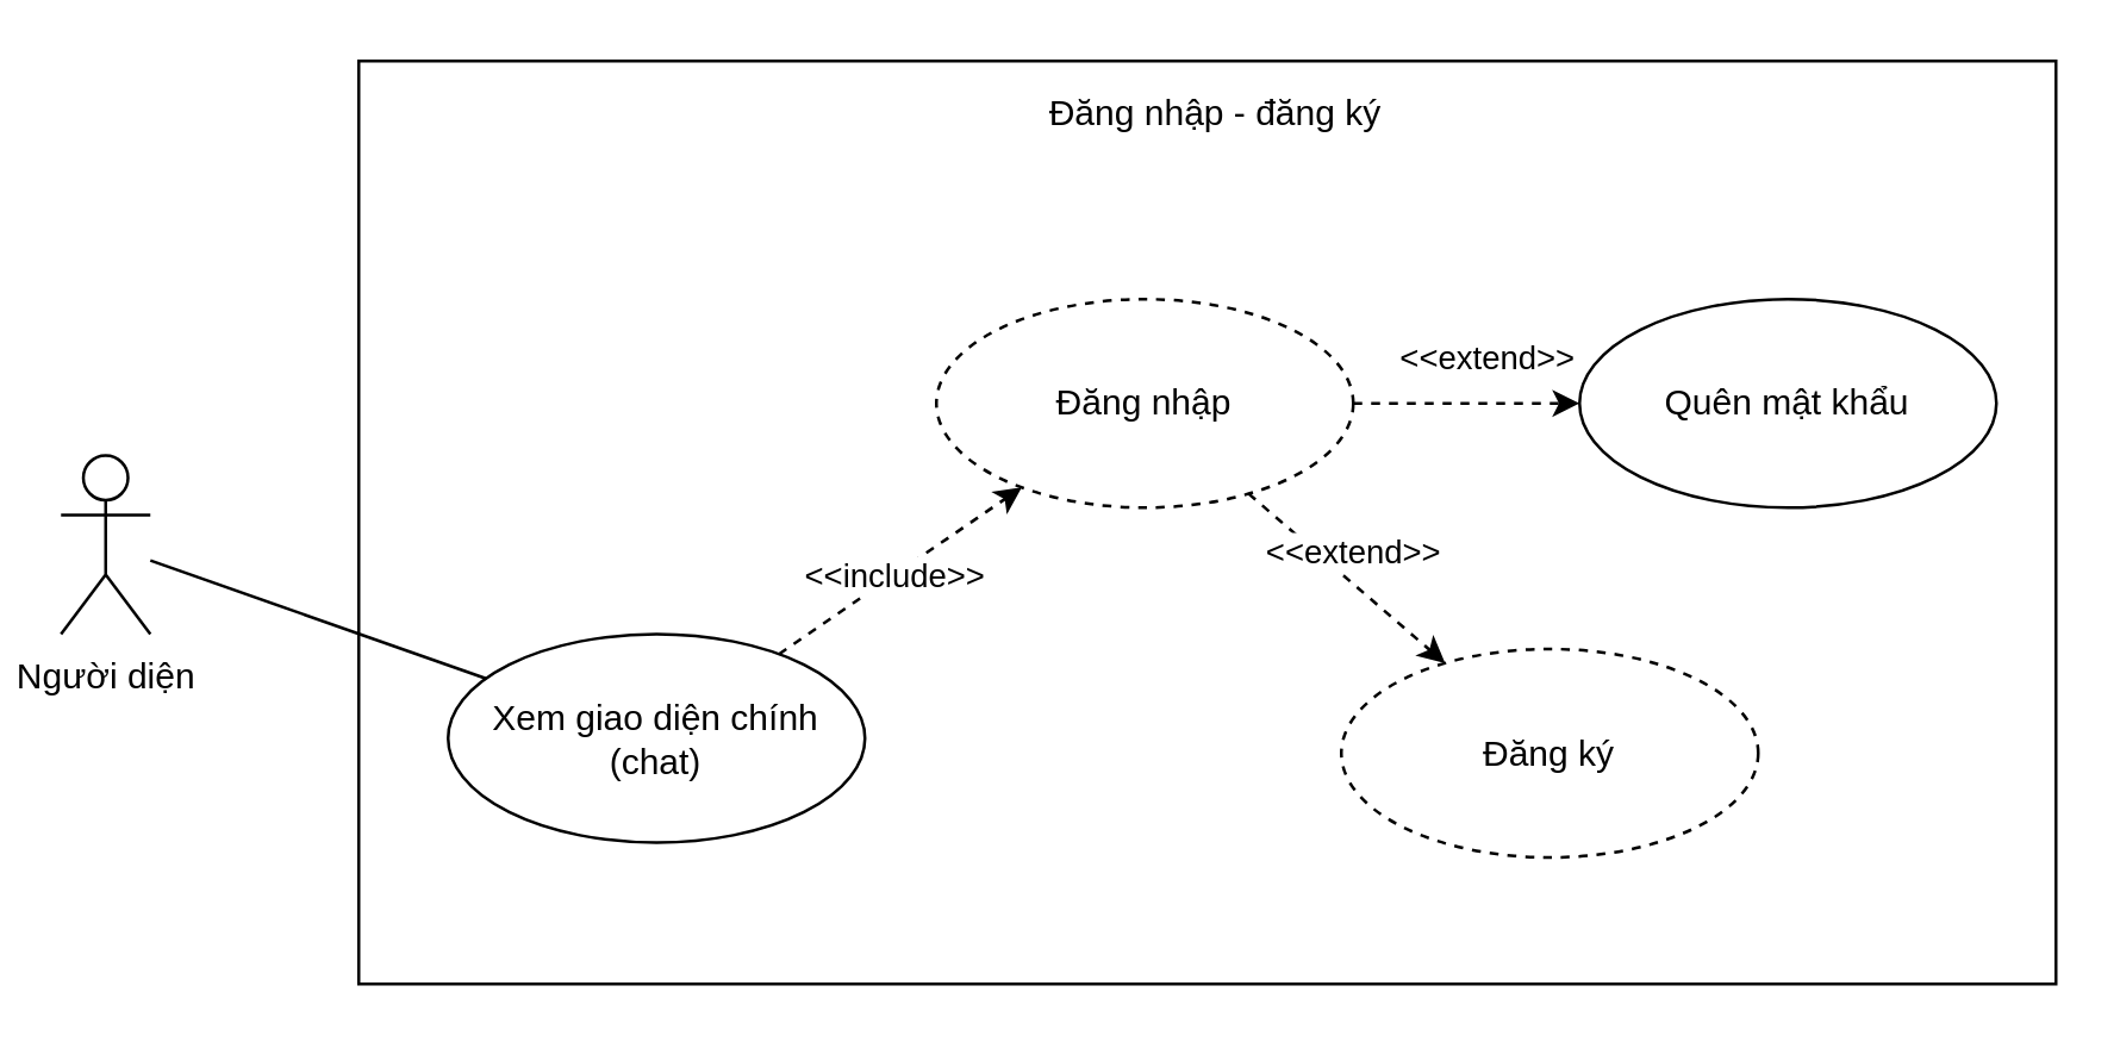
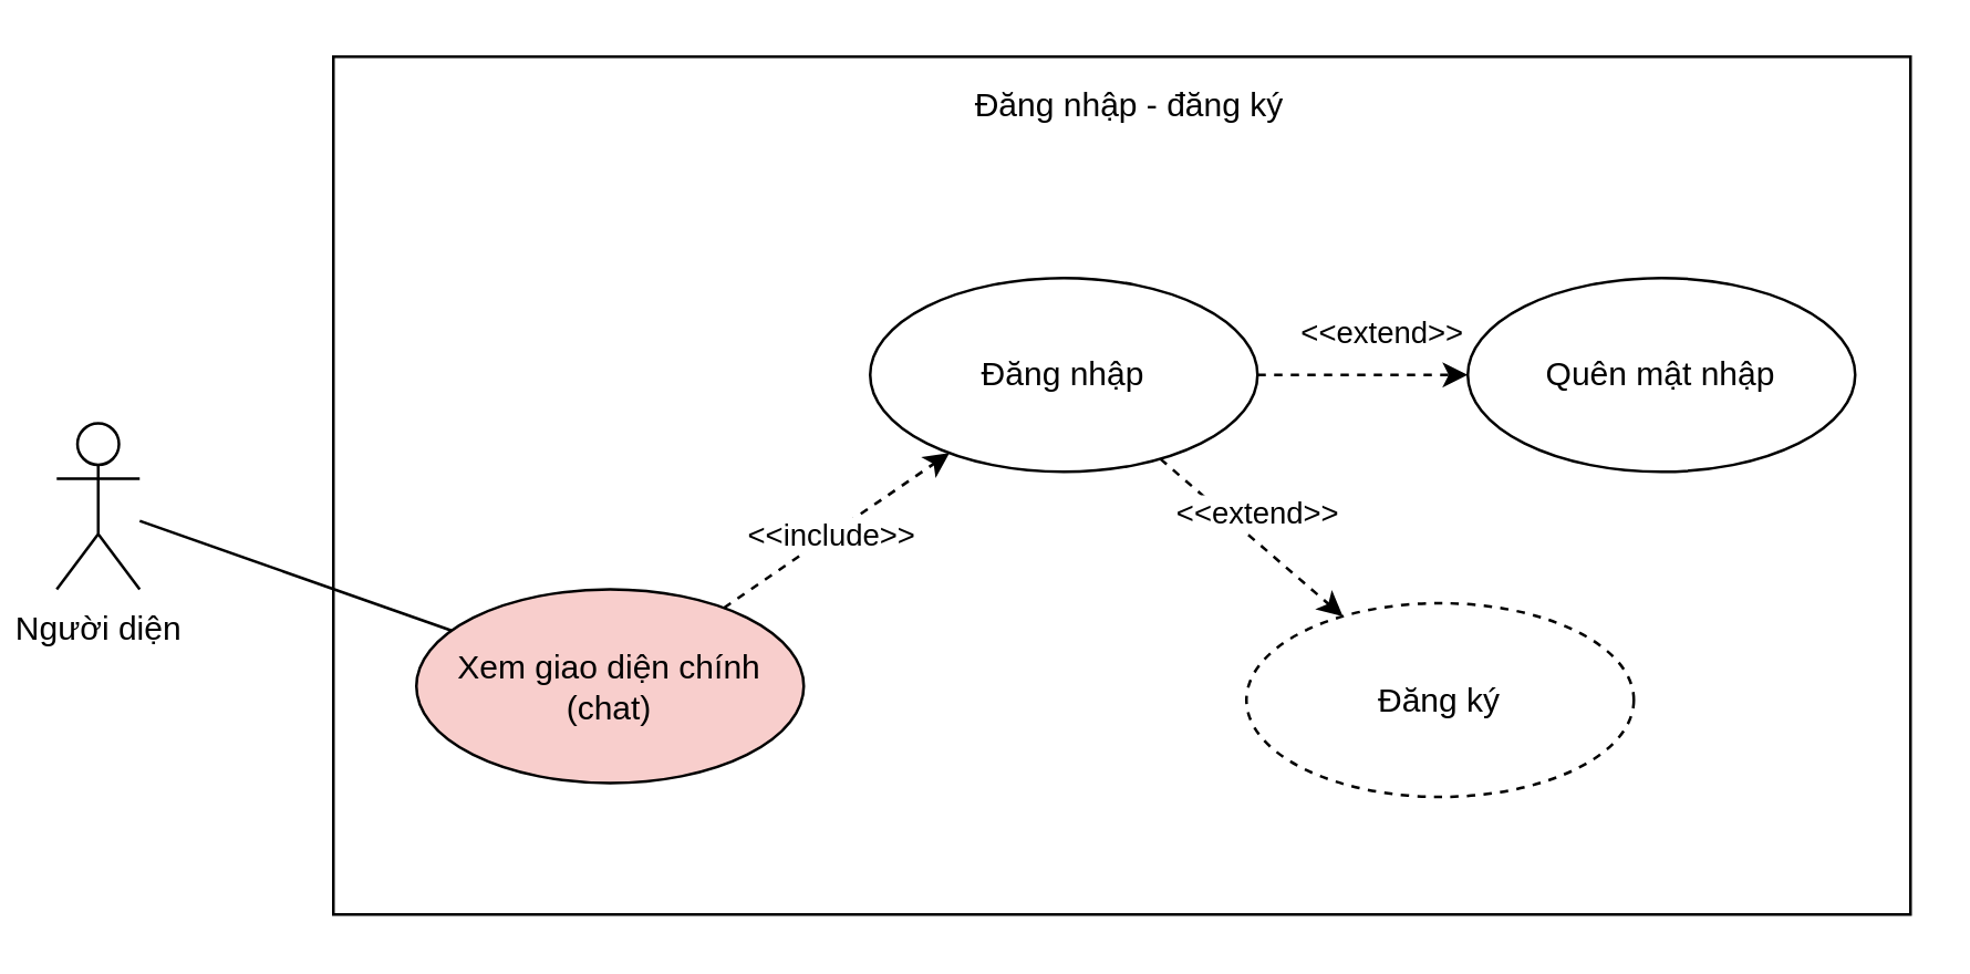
- <mxCell id="3" value="Đăng nhập" style="ellipse;whiteSpace=wrap;html=1;dashed=1;" parent="1" vertex="1"><mxGeometry x="314" y="100" width="140" height="70" as="geometry" /></mxCell>
+ <mxCell id="3" value="Đăng nhập" style="ellipse;whiteSpace=wrap;html=1;" parent="1" vertex="1"><mxGeometry x="314" y="100" width="140" height="70" as="geometry" /></mxCell>
- <mxCell id="7" value="Quên mật khẩu" style="ellipse;whiteSpace=wrap;html=1;" parent="1" vertex="1"><mxGeometry x="530" y="100" width="140" height="70" as="geometry" /></mxCell>
+ <mxCell id="7" value="Quên mật nhập" style="ellipse;whiteSpace=wrap;html=1;" parent="1" vertex="1"><mxGeometry x="530" y="100" width="140" height="70" as="geometry" /></mxCell>
- <mxCell id="11" value="Xem giao diện chính&lt;br&gt;(chat)" style="ellipse;whiteSpace=wrap;html=1;" parent="1" vertex="1"><mxGeometry x="150" y="212.5" width="140" height="70" as="geometry" /></mxCell>
+ <mxCell id="11" value="Xem giao diện chính&lt;br&gt;(chat)" style="ellipse;whiteSpace=wrap;html=1;fillColor=#f8cecc;" parent="1" vertex="1"><mxGeometry x="150" y="212.5" width="140" height="70" as="geometry" /></mxCell>
